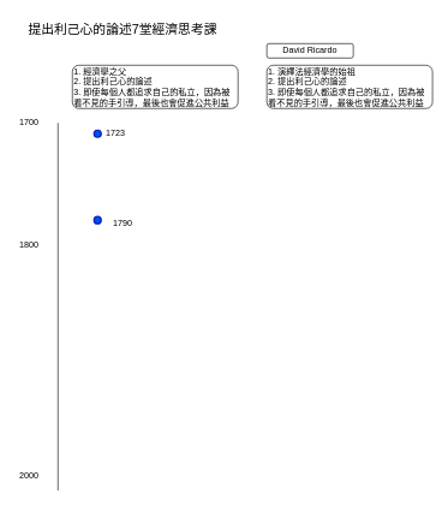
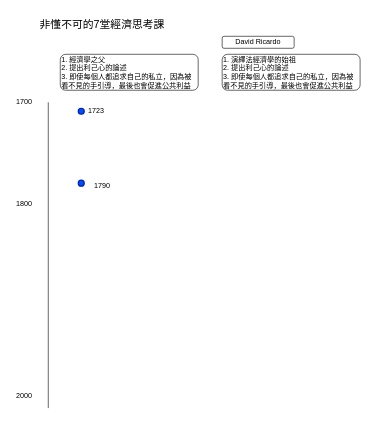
- <mxCell id="2" value="&lt;font style=&quot;font-size: 18px&quot;&gt;提出利己心的論述7堂經濟思考課&lt;/font&gt;" style="text;html=1;strokeColor=none;fillColor=none;align=center;verticalAlign=middle;whiteSpace=wrap;rounded=0;" parent="1" vertex="1"><mxGeometry x="30" y="20" width="280" height="40" as="geometry" /></mxCell>
+ <mxCell id="2" value="&lt;font style=&quot;font-size: 18px&quot;&gt;非懂不可的7堂經濟思考課&lt;/font&gt;" style="text;html=1;strokeColor=none;fillColor=none;align=center;verticalAlign=middle;whiteSpace=wrap;rounded=0;" parent="1" vertex="1"><mxGeometry x="30" y="20" width="280" height="40" as="geometry" /></mxCell>
